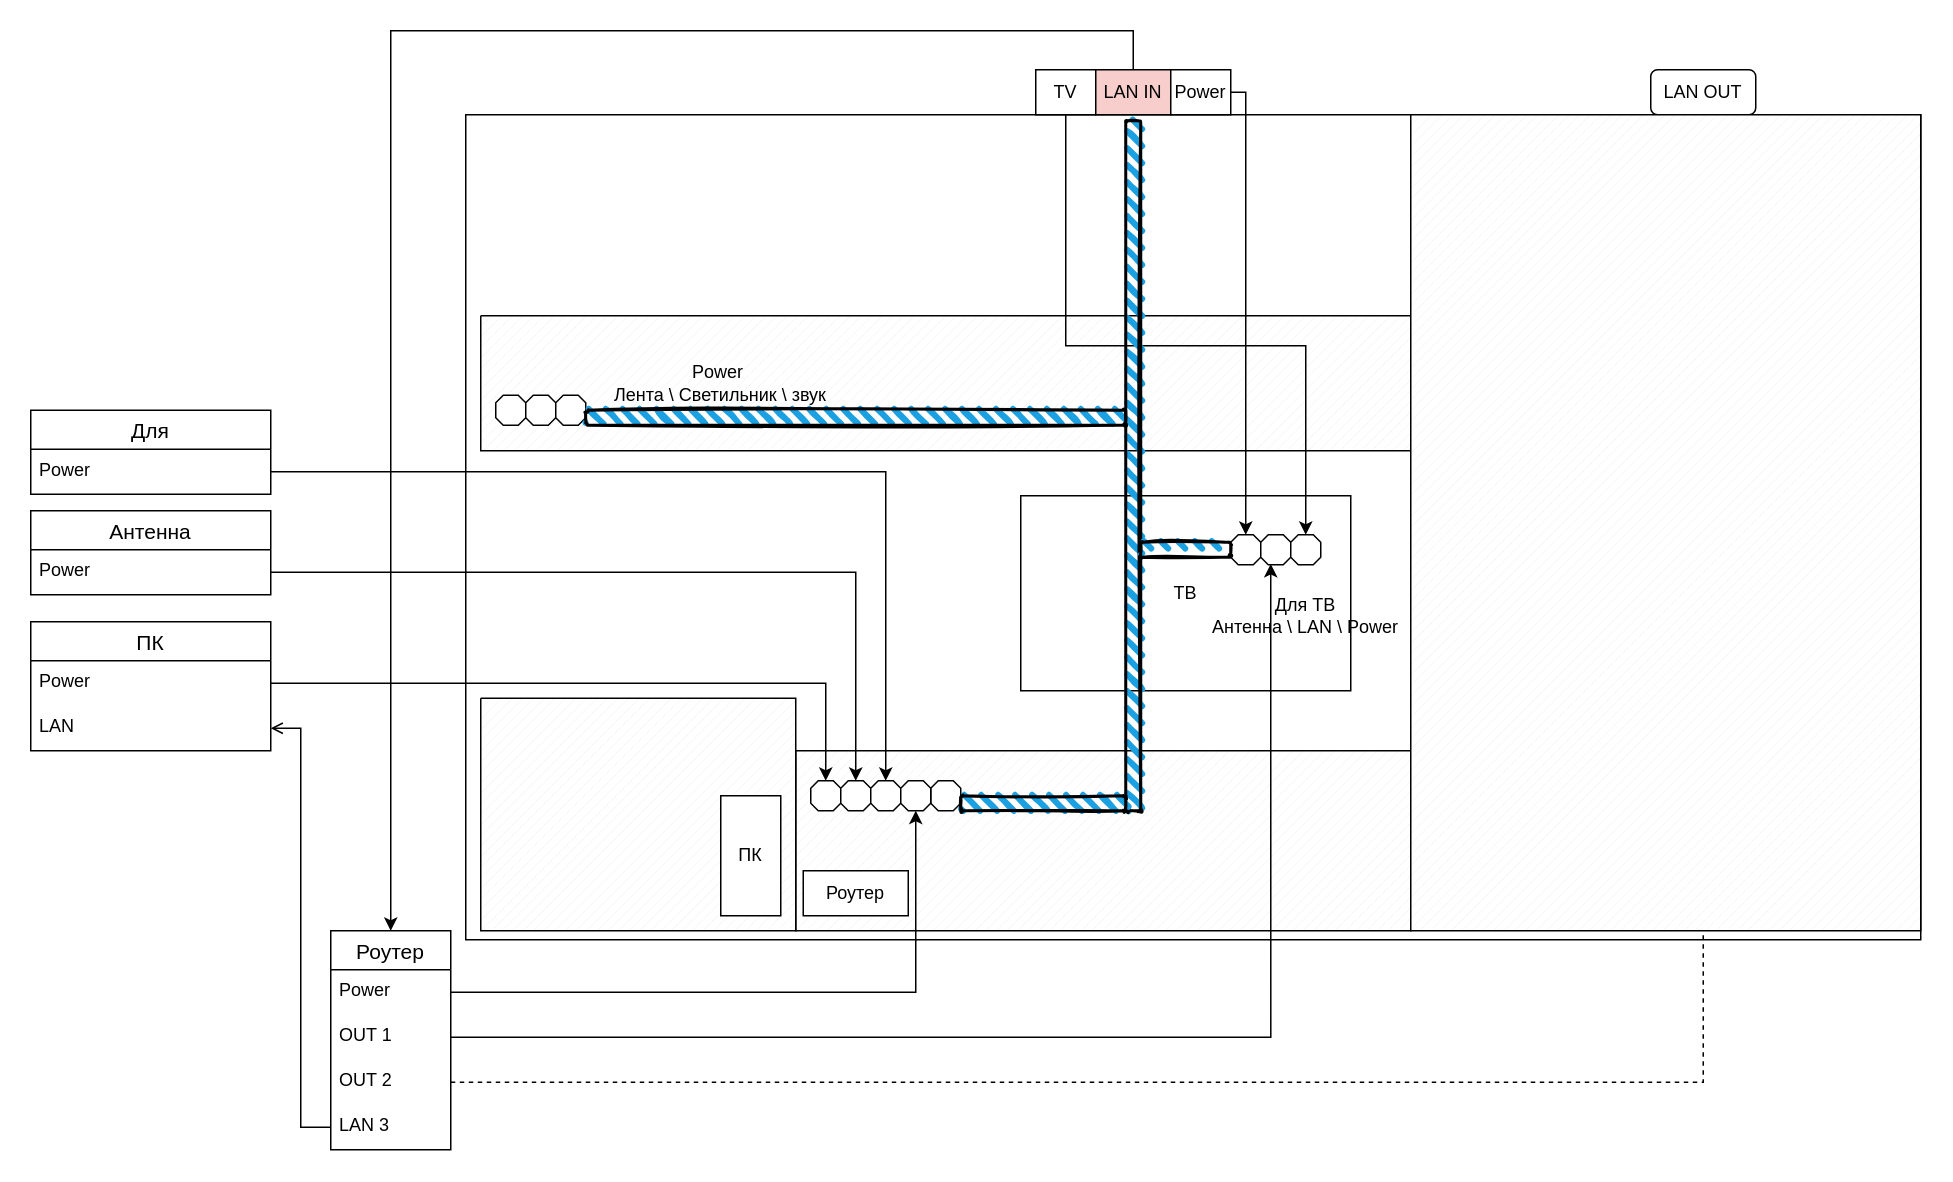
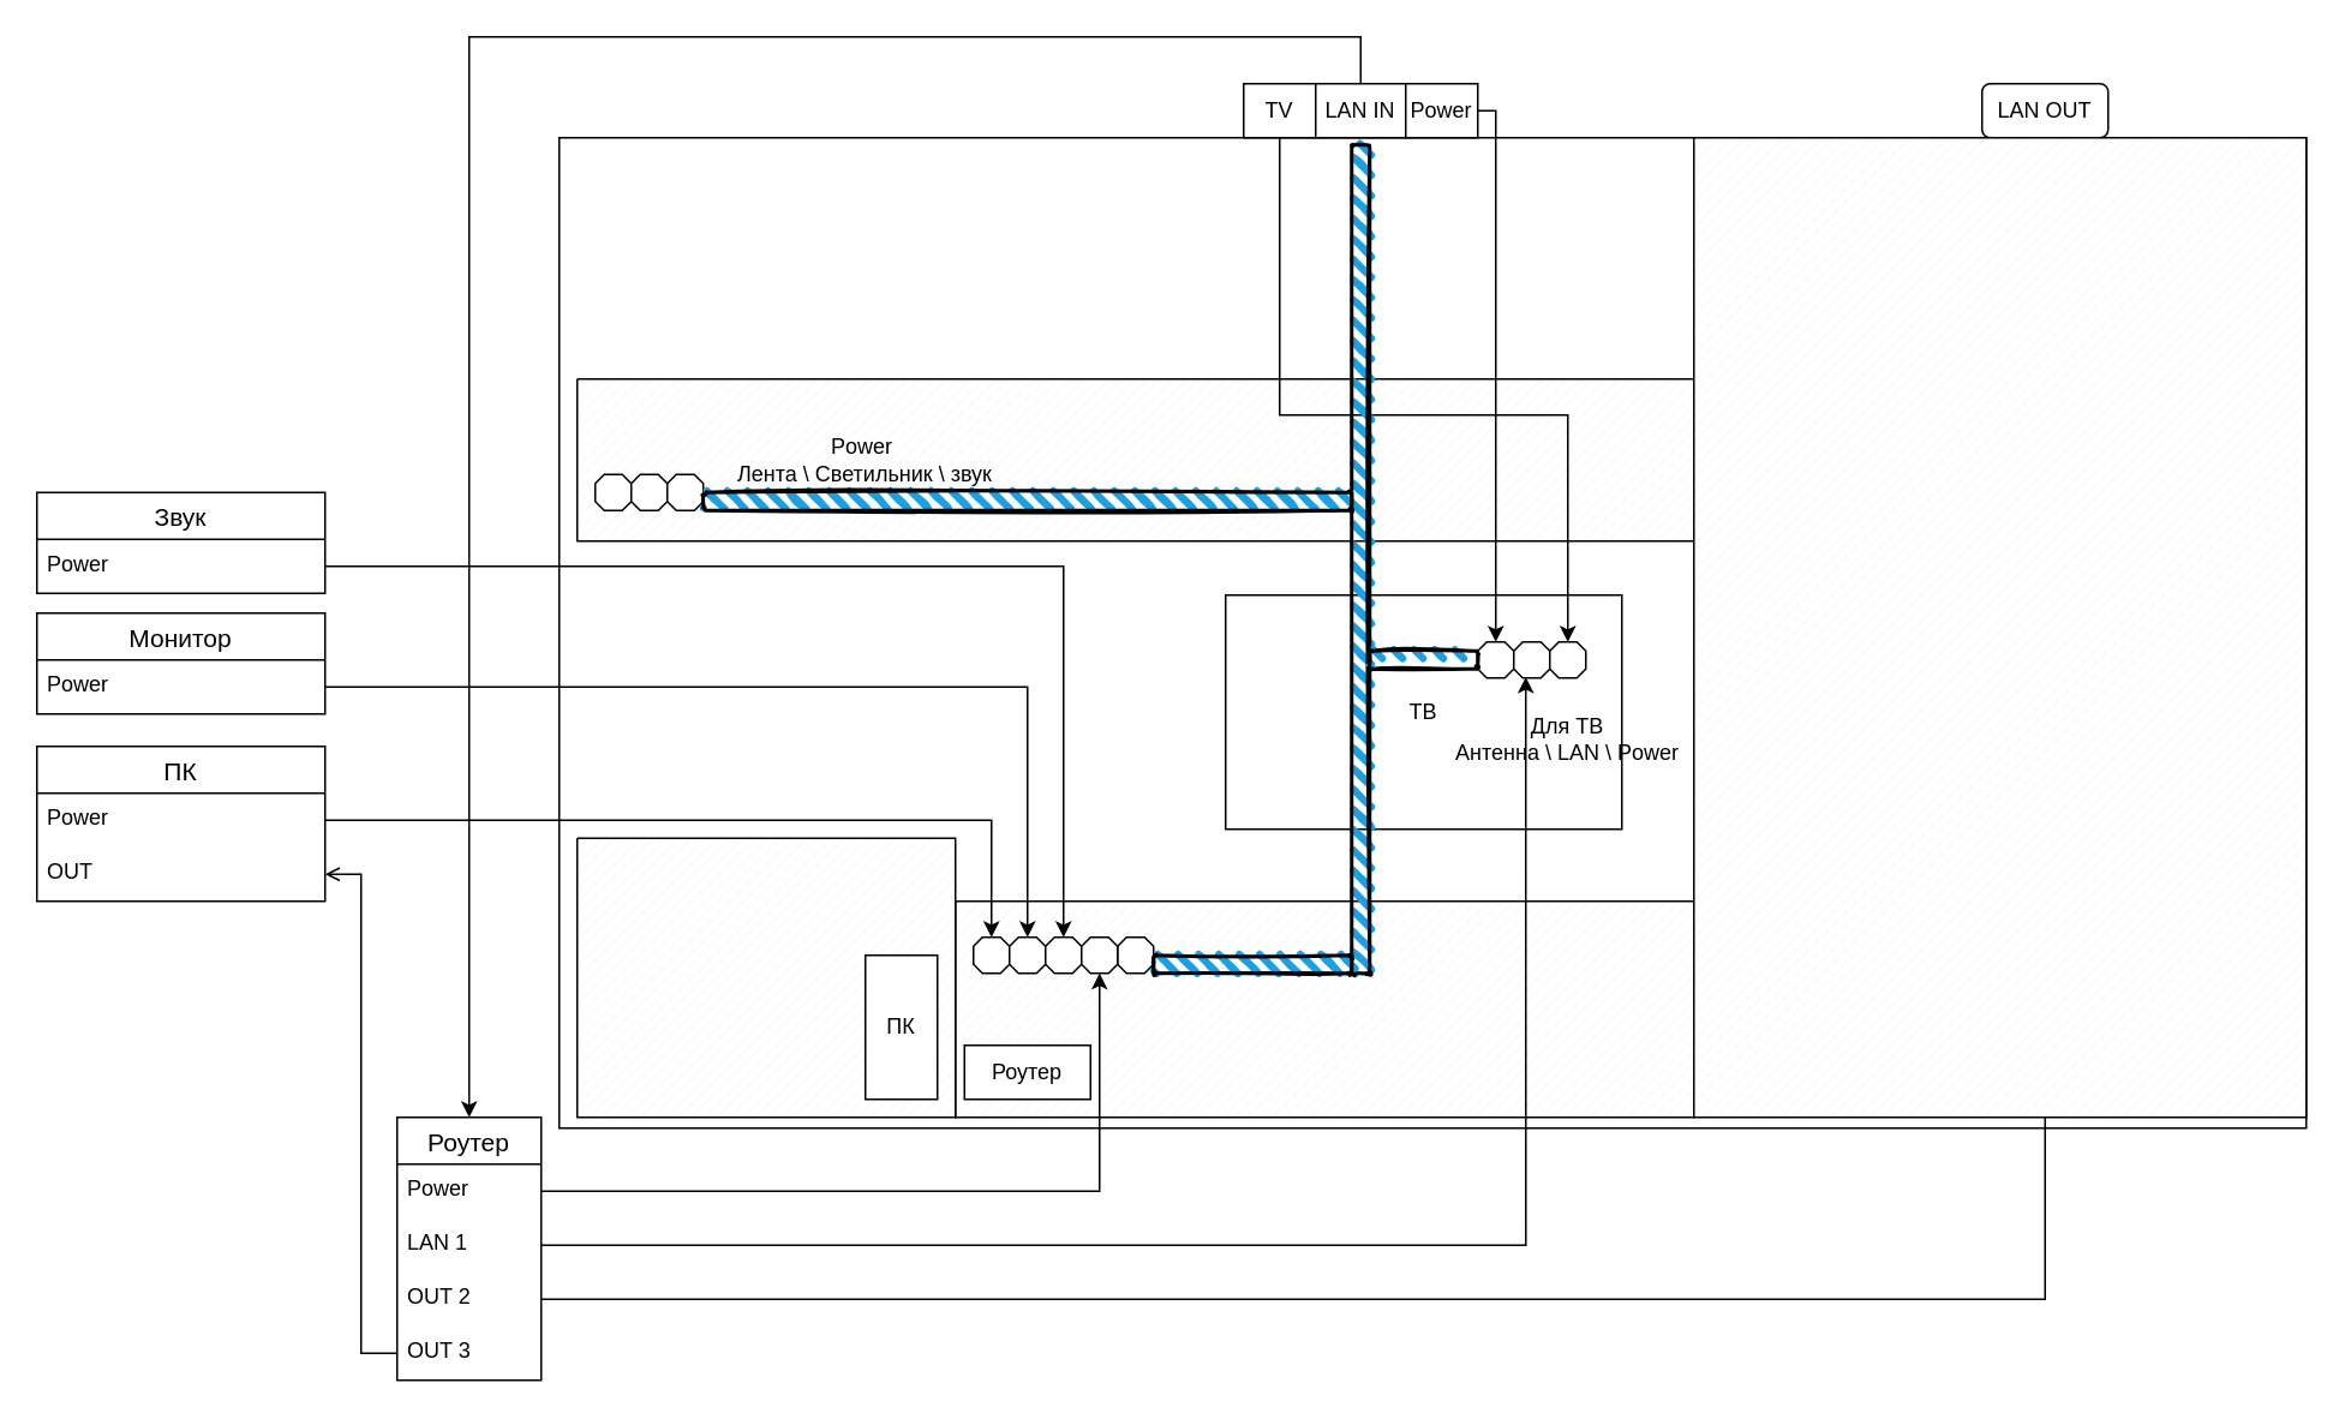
- <mxCell id="28" value="LAN IN" style="whiteSpace=wrap;html=1;align=center;fillColor=#f8cecc;" vertex="1" parent="1"><mxGeometry x="730" y="46" width="50" height="30" as="geometry" /></mxCell>
+ <mxCell id="28" value="LAN IN" style="whiteSpace=wrap;html=1;align=center;" vertex="1" parent="1"><mxGeometry x="730" y="46" width="50" height="30" as="geometry" /></mxCell>
- <mxCell id="20" value="Для" style="swimlane;fontStyle=0;childLayout=stackLayout;horizontal=1;startSize=26;horizontalStack=0;resizeParent=1;resizeParentMax=0;resizeLast=0;collapsible=1;marginBottom=0;align=center;fontSize=14;" vertex="1" parent="1"><mxGeometry x="20" y="273" width="160" height="56" as="geometry" /></mxCell>
+ <mxCell id="20" value="Звук" style="swimlane;fontStyle=0;childLayout=stackLayout;horizontal=1;startSize=26;horizontalStack=0;resizeParent=1;resizeParentMax=0;resizeLast=0;collapsible=1;marginBottom=0;align=center;fontSize=14;" vertex="1" parent="1"><mxGeometry x="20" y="273" width="160" height="56" as="geometry" /></mxCell>
- <mxCell id="18" value="Антенна" style="swimlane;fontStyle=0;childLayout=stackLayout;horizontal=1;startSize=26;horizontalStack=0;resizeParent=1;resizeParentMax=0;resizeLast=0;collapsible=1;marginBottom=0;align=center;fontSize=14;" vertex="1" parent="1"><mxGeometry x="20" y="340" width="160" height="56" as="geometry" /></mxCell>
+ <mxCell id="18" value="Монитор" style="swimlane;fontStyle=0;childLayout=stackLayout;horizontal=1;startSize=26;horizontalStack=0;resizeParent=1;resizeParentMax=0;resizeLast=0;collapsible=1;marginBottom=0;align=center;fontSize=14;" vertex="1" parent="1"><mxGeometry x="20" y="340" width="160" height="56" as="geometry" /></mxCell>
- <mxCell id="11" value="LAN" style="text;strokeColor=none;fillColor=none;spacingLeft=4;spacingRight=4;overflow=hidden;rotatable=0;points=[[0,0.5],[1,0.5]];portConstraint=eastwest;fontSize=12;" vertex="1" parent="9"><mxGeometry y="56" width="160" height="30" as="geometry" /></mxCell>
+ <mxCell id="11" value="OUT" style="text;strokeColor=none;fillColor=none;spacingLeft=4;spacingRight=4;overflow=hidden;rotatable=0;points=[[0,0.5],[1,0.5]];portConstraint=eastwest;fontSize=12;" vertex="1" parent="9"><mxGeometry y="56" width="160" height="30" as="geometry" /></mxCell>
- <mxCell id="15" value="OUT 1" style="text;strokeColor=none;fillColor=none;spacingLeft=4;spacingRight=4;overflow=hidden;rotatable=0;points=[[0,0.5],[1,0.5]];portConstraint=eastwest;fontSize=12;" vertex="1" parent="13"><mxGeometry y="56" width="80" height="30" as="geometry" /></mxCell>
+ <mxCell id="15" value="LAN 1" style="text;strokeColor=none;fillColor=none;spacingLeft=4;spacingRight=4;overflow=hidden;rotatable=0;points=[[0,0.5],[1,0.5]];portConstraint=eastwest;fontSize=12;" vertex="1" parent="13"><mxGeometry y="56" width="80" height="30" as="geometry" /></mxCell>
- <mxCell id="41" style="edgeStyle=orthogonalEdgeStyle;rounded=0;orthogonalLoop=1;jettySize=auto;html=1;dashed=1;" edge="1" parent="1" source="16" target="40"><mxGeometry relative="1" as="geometry" /></mxCell>
+ <mxCell id="41" style="edgeStyle=orthogonalEdgeStyle;rounded=0;orthogonalLoop=1;jettySize=auto;html=1;" edge="1" parent="1" source="16" target="40"><mxGeometry relative="1" as="geometry" /></mxCell>
- <mxCell id="17" value="LAN 3" style="text;strokeColor=none;fillColor=none;spacingLeft=4;spacingRight=4;overflow=hidden;rotatable=0;points=[[0,0.5],[1,0.5]];portConstraint=eastwest;fontSize=12;" vertex="1" parent="13"><mxGeometry y="116" width="80" height="30" as="geometry" /></mxCell>
+ <mxCell id="17" value="OUT 3" style="text;strokeColor=none;fillColor=none;spacingLeft=4;spacingRight=4;overflow=hidden;rotatable=0;points=[[0,0.5],[1,0.5]];portConstraint=eastwest;fontSize=12;" vertex="1" parent="13"><mxGeometry y="116" width="80" height="30" as="geometry" /></mxCell>
